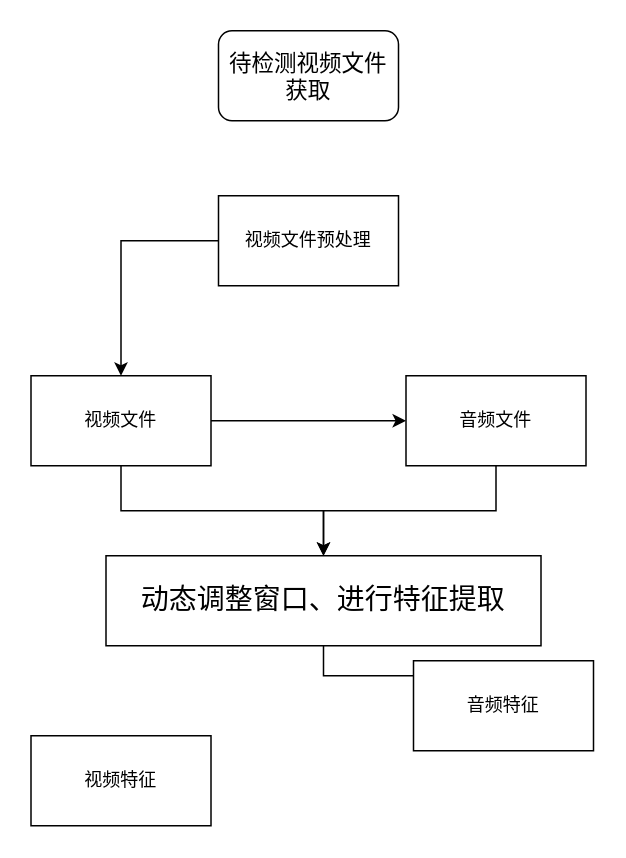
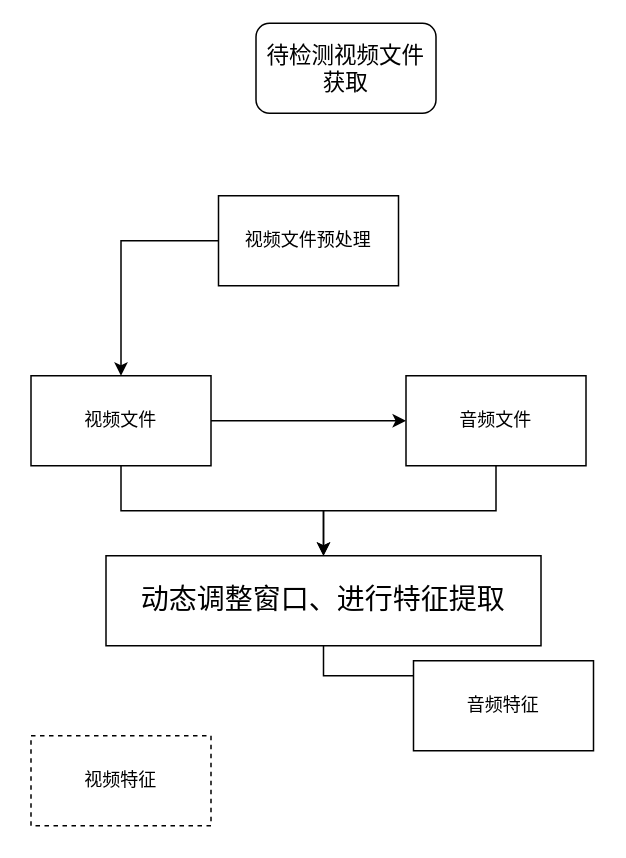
- <mxCell id="2" value="待检测视频文件获取" style="rounded=1;whiteSpace=wrap;html=1;fontSize=15;fontFamily=Times New Roman;" vertex="1" parent="1"><mxGeometry x="145" y="20" width="120" height="60" as="geometry" /></mxCell>
+ <mxCell id="2" value="待检测视频文件获取" style="rounded=1;whiteSpace=wrap;html=1;fontSize=15;fontFamily=Times New Roman;" vertex="1" parent="1"><mxGeometry x="170" y="15" width="120" height="60" as="geometry" /></mxCell>
- <mxCell id="12" value="视频特征" style="rounded=0;whiteSpace=wrap;html=1;" vertex="1" parent="1"><mxGeometry x="20" y="490" width="120" height="60" as="geometry" /></mxCell>
+ <mxCell id="12" value="视频特征" style="rounded=0;whiteSpace=wrap;html=1;dashed=1;" vertex="1" parent="1"><mxGeometry x="20" y="490" width="120" height="60" as="geometry" /></mxCell>
